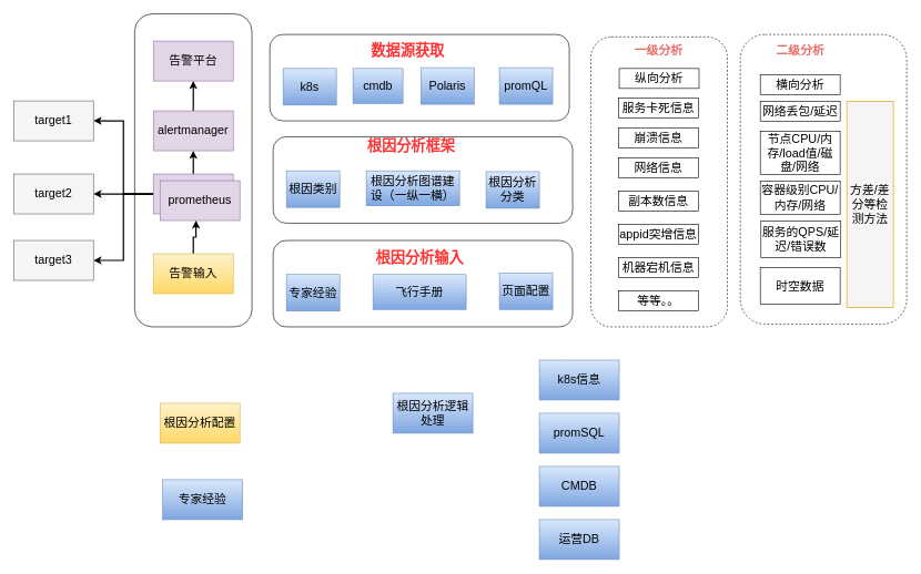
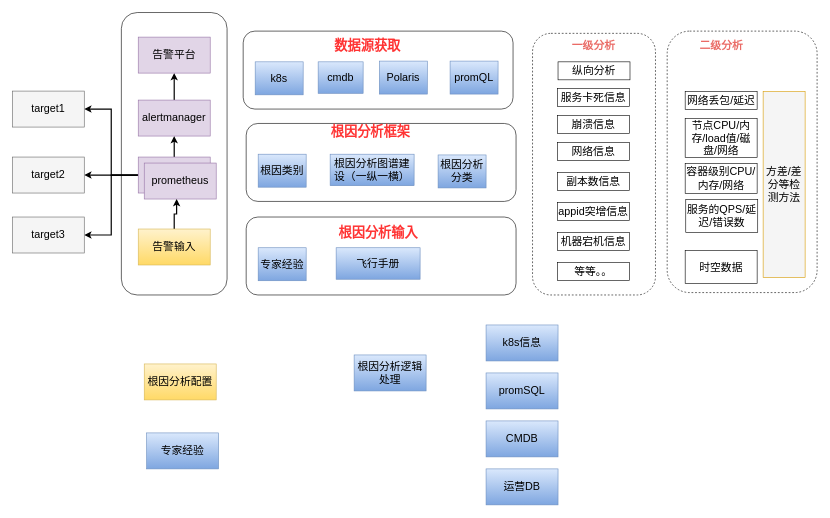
- <mxCell id="58" value="&lt;font color=&quot;#000000&quot;&gt;横向分析&lt;/font&gt;" style="whiteSpace=wrap;html=1;fontSize=18;strokeColor=#000000;fontColor=#FF0000;rounded=0;strokeWidth=1;" vertex="1" parent="1"><mxGeometry x="1142" y="112" width="120" height="30" as="geometry" /></mxCell>
- <mxCell id="35" value="&lt;font color=&quot;#000000&quot;&gt;时空数据&lt;/font&gt;" style="whiteSpace=wrap;html=1;fontSize=18;strokeColor=#000000;fontColor=#FF0000;rounded=0;strokeWidth=1;" vertex="1" parent="1"><mxGeometry x="1142" y="402" width="120" height="55" as="geometry" /></mxCell>
+ <mxCell id="35" value="&lt;font color=&quot;#000000&quot;&gt;时空数据&lt;/font&gt;" style="whiteSpace=wrap;html=1;fontSize=18;strokeColor=#000000;fontColor=#FF0000;rounded=0;strokeWidth=1;" vertex="1" parent="1"><mxGeometry x="1142" y="417" width="120" height="55" as="geometry" /></mxCell>
- <mxCell id="49" value="页面配置" style="whiteSpace=wrap;html=1;fontSize=18;strokeColor=#6c8ebf;rounded=0;strokeWidth=1;fillColor=#dae8fc;gradientColor=#7ea6e0;" vertex="1" parent="1"><mxGeometry x="750" y="409.75" width="80" height="55" as="geometry" /></mxCell>
